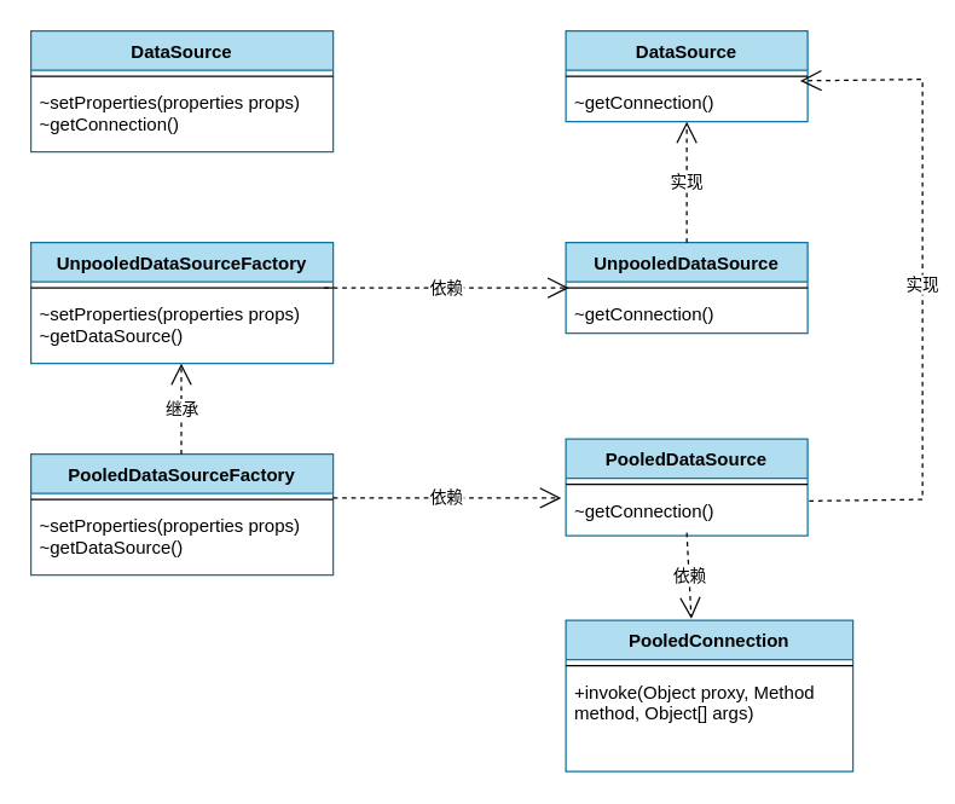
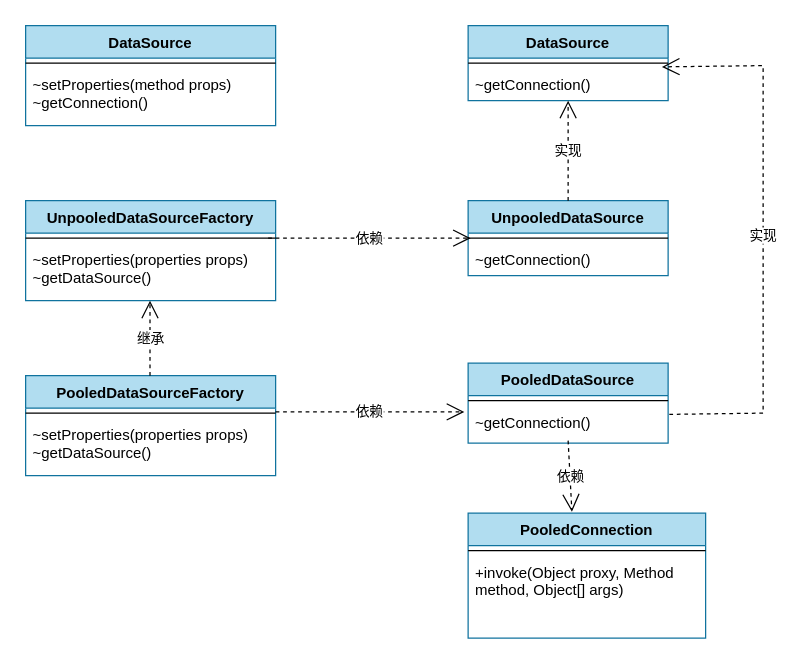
- <mxCell id="16" value="~setProperties(properties props)&lt;br&gt;~getConnection()" style="text;align=left;verticalAlign=top;spacingLeft=4;spacingRight=4;overflow=hidden;rotatable=0;points=[[0,0.5],[1,0.5]];portConstraint=eastwest;whiteSpace=wrap;html=1;labelBackgroundColor=none;" vertex="1" parent="14"><mxGeometry y="34" width="200" height="46" as="geometry" /></mxCell>
+ <mxCell id="16" value="~setProperties(method props)&lt;br&gt;~getConnection()" style="text;align=left;verticalAlign=top;spacingLeft=4;spacingRight=4;overflow=hidden;rotatable=0;points=[[0,0.5],[1,0.5]];portConstraint=eastwest;whiteSpace=wrap;html=1;labelBackgroundColor=none;" vertex="1" parent="14"><mxGeometry y="34" width="200" height="46" as="geometry" /></mxCell>
